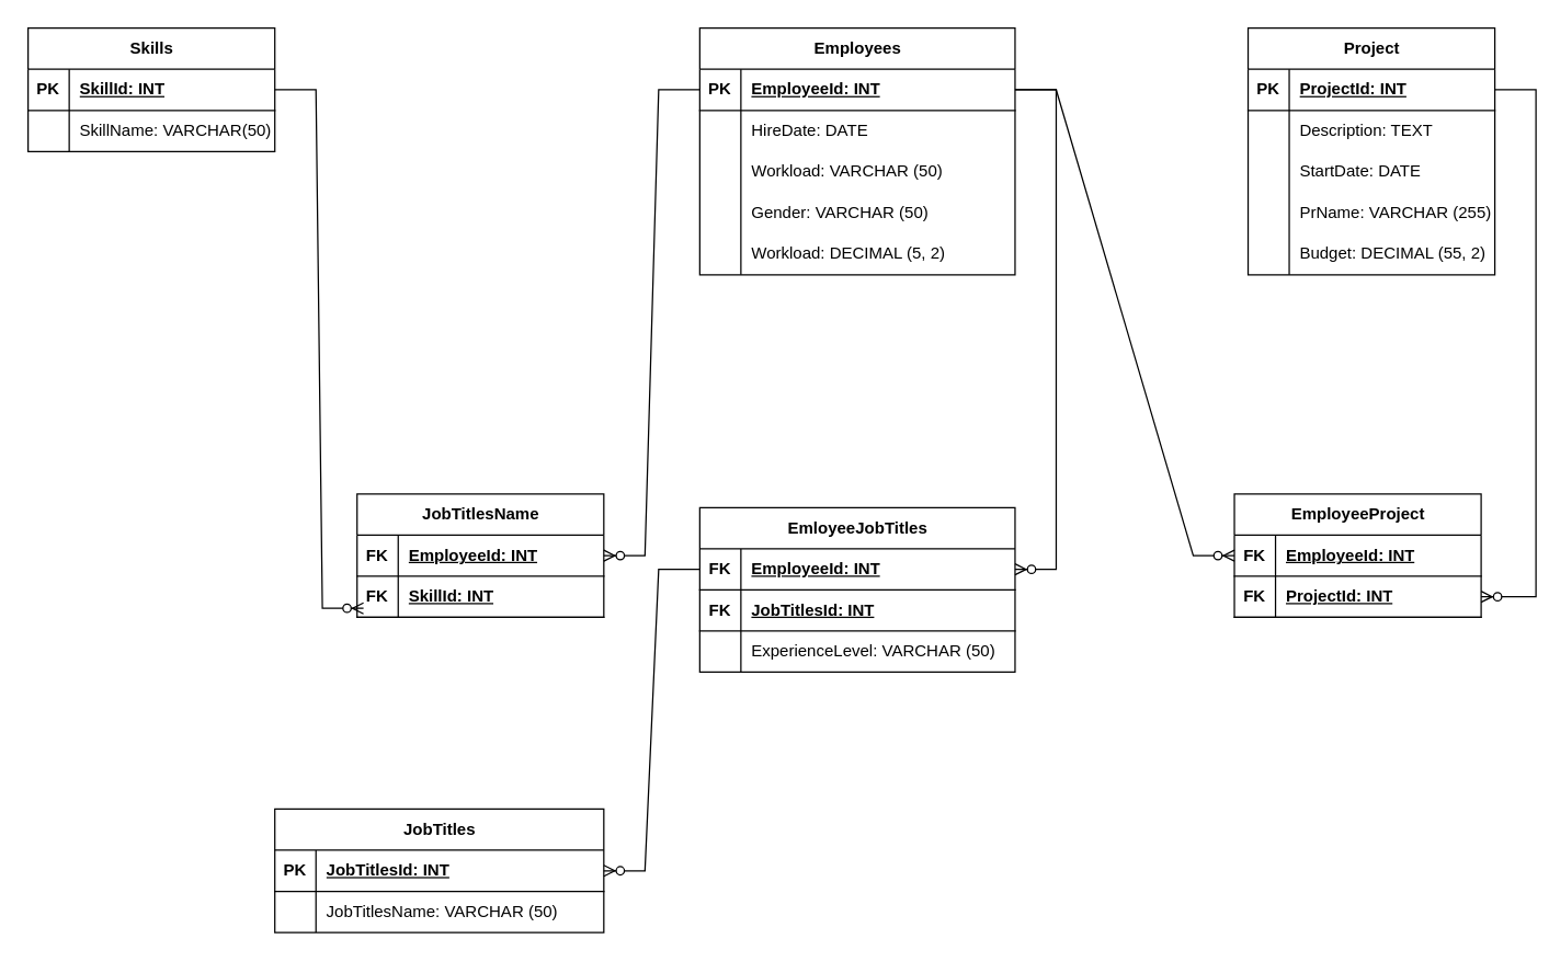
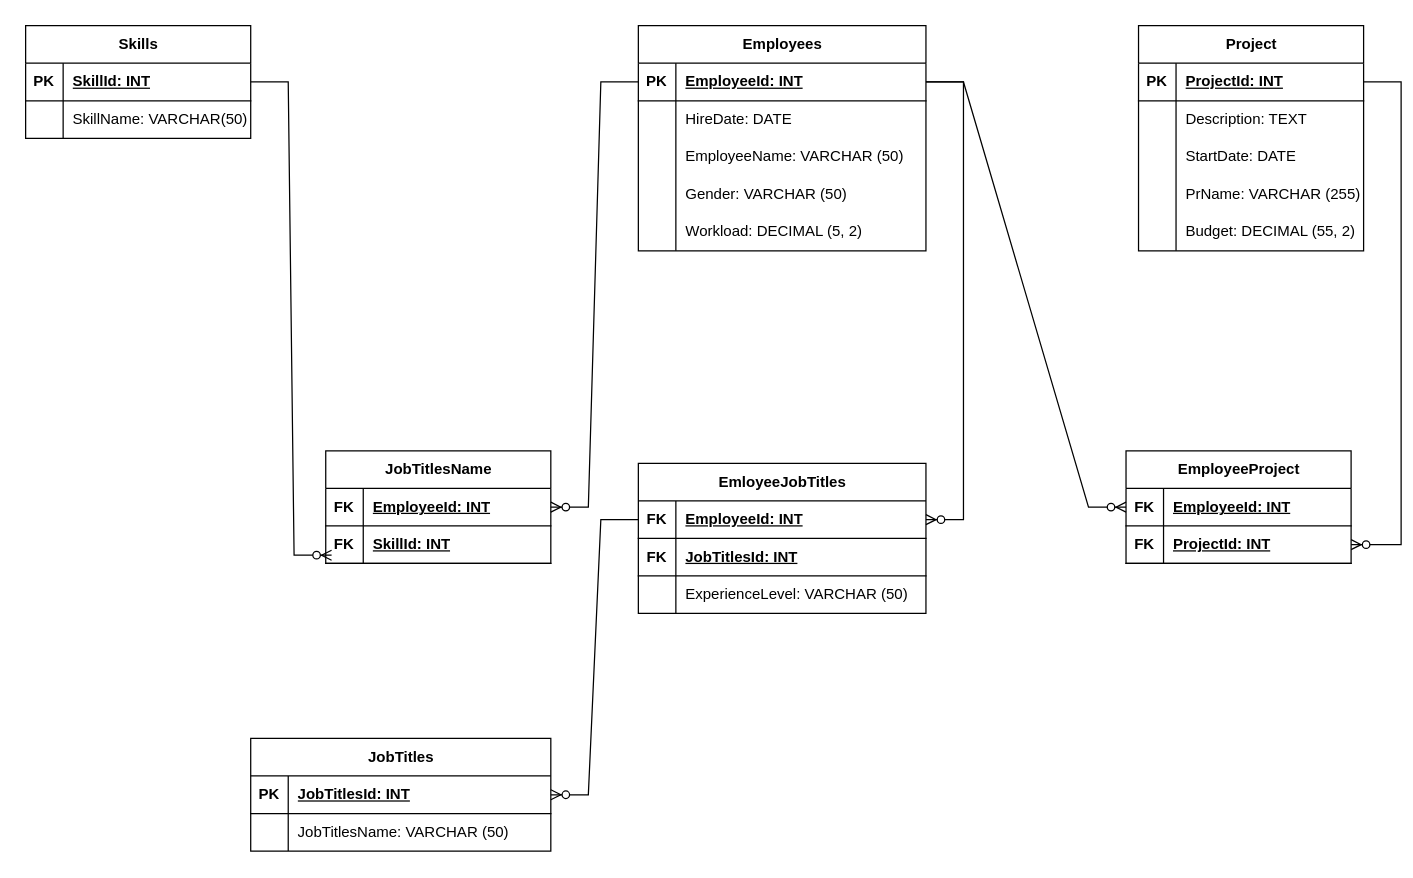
- <mxCell id="18" value="Workload: VARCHAR (50)" style="shape=partialRectangle;connectable=0;fillColor=none;top=0;left=0;bottom=0;right=0;align=left;spacingLeft=6;overflow=hidden;whiteSpace=wrap;html=1;" parent="16" vertex="1"><mxGeometry x="30" width="200" height="30" as="geometry"><mxRectangle width="200" height="30" as="alternateBounds" /></mxGeometry></mxCell>
+ <mxCell id="18" value="EmployeeName: VARCHAR (50)" style="shape=partialRectangle;connectable=0;fillColor=none;top=0;left=0;bottom=0;right=0;align=left;spacingLeft=6;overflow=hidden;whiteSpace=wrap;html=1;" parent="16" vertex="1"><mxGeometry x="30" width="200" height="30" as="geometry"><mxRectangle width="200" height="30" as="alternateBounds" /></mxGeometry></mxCell>
